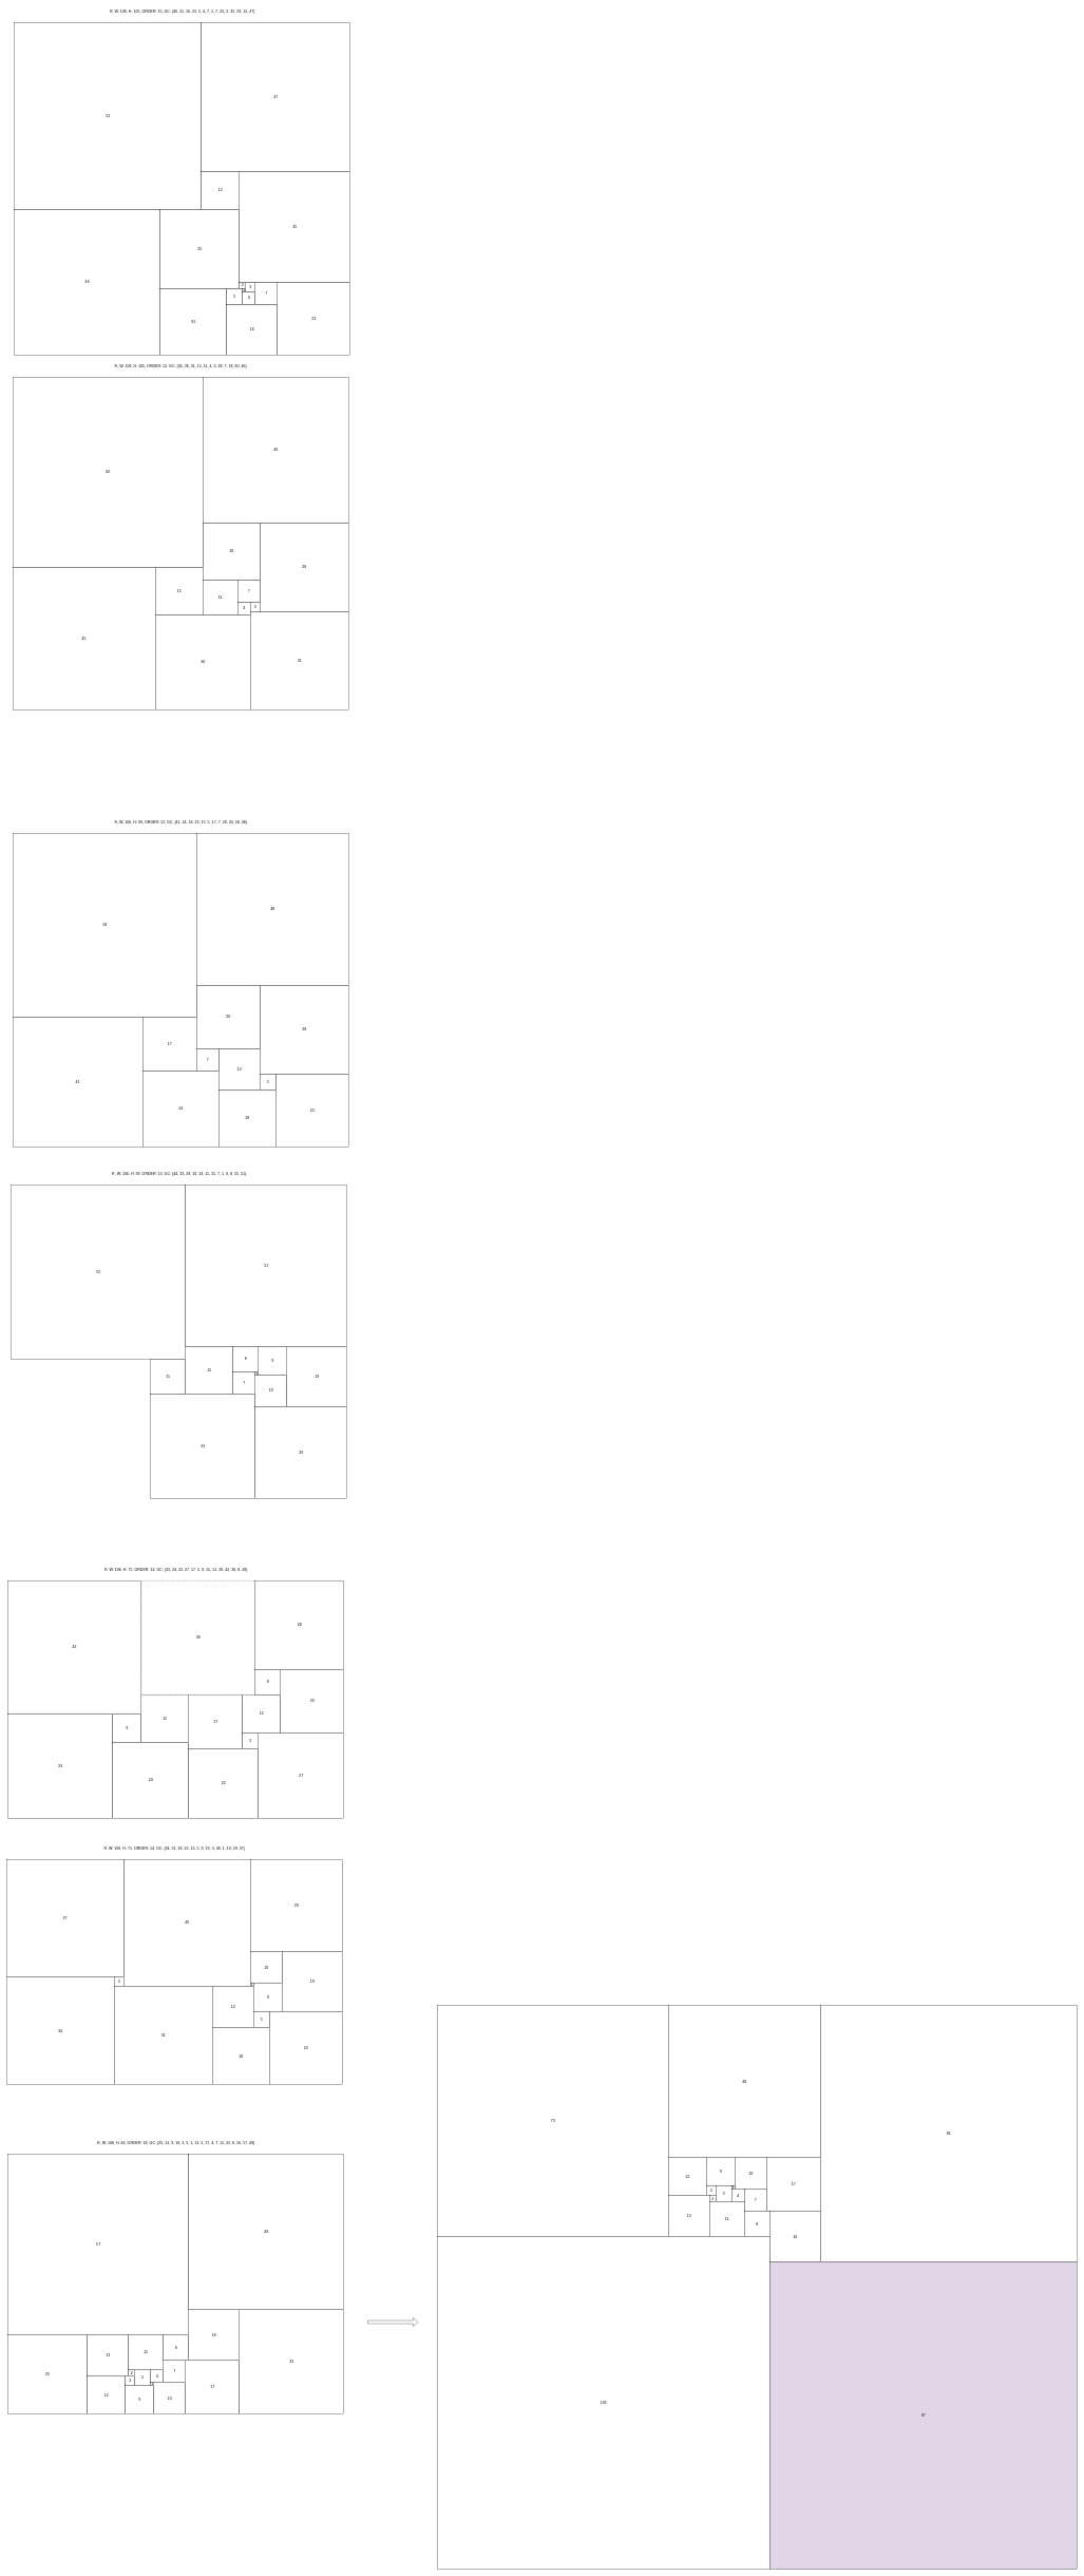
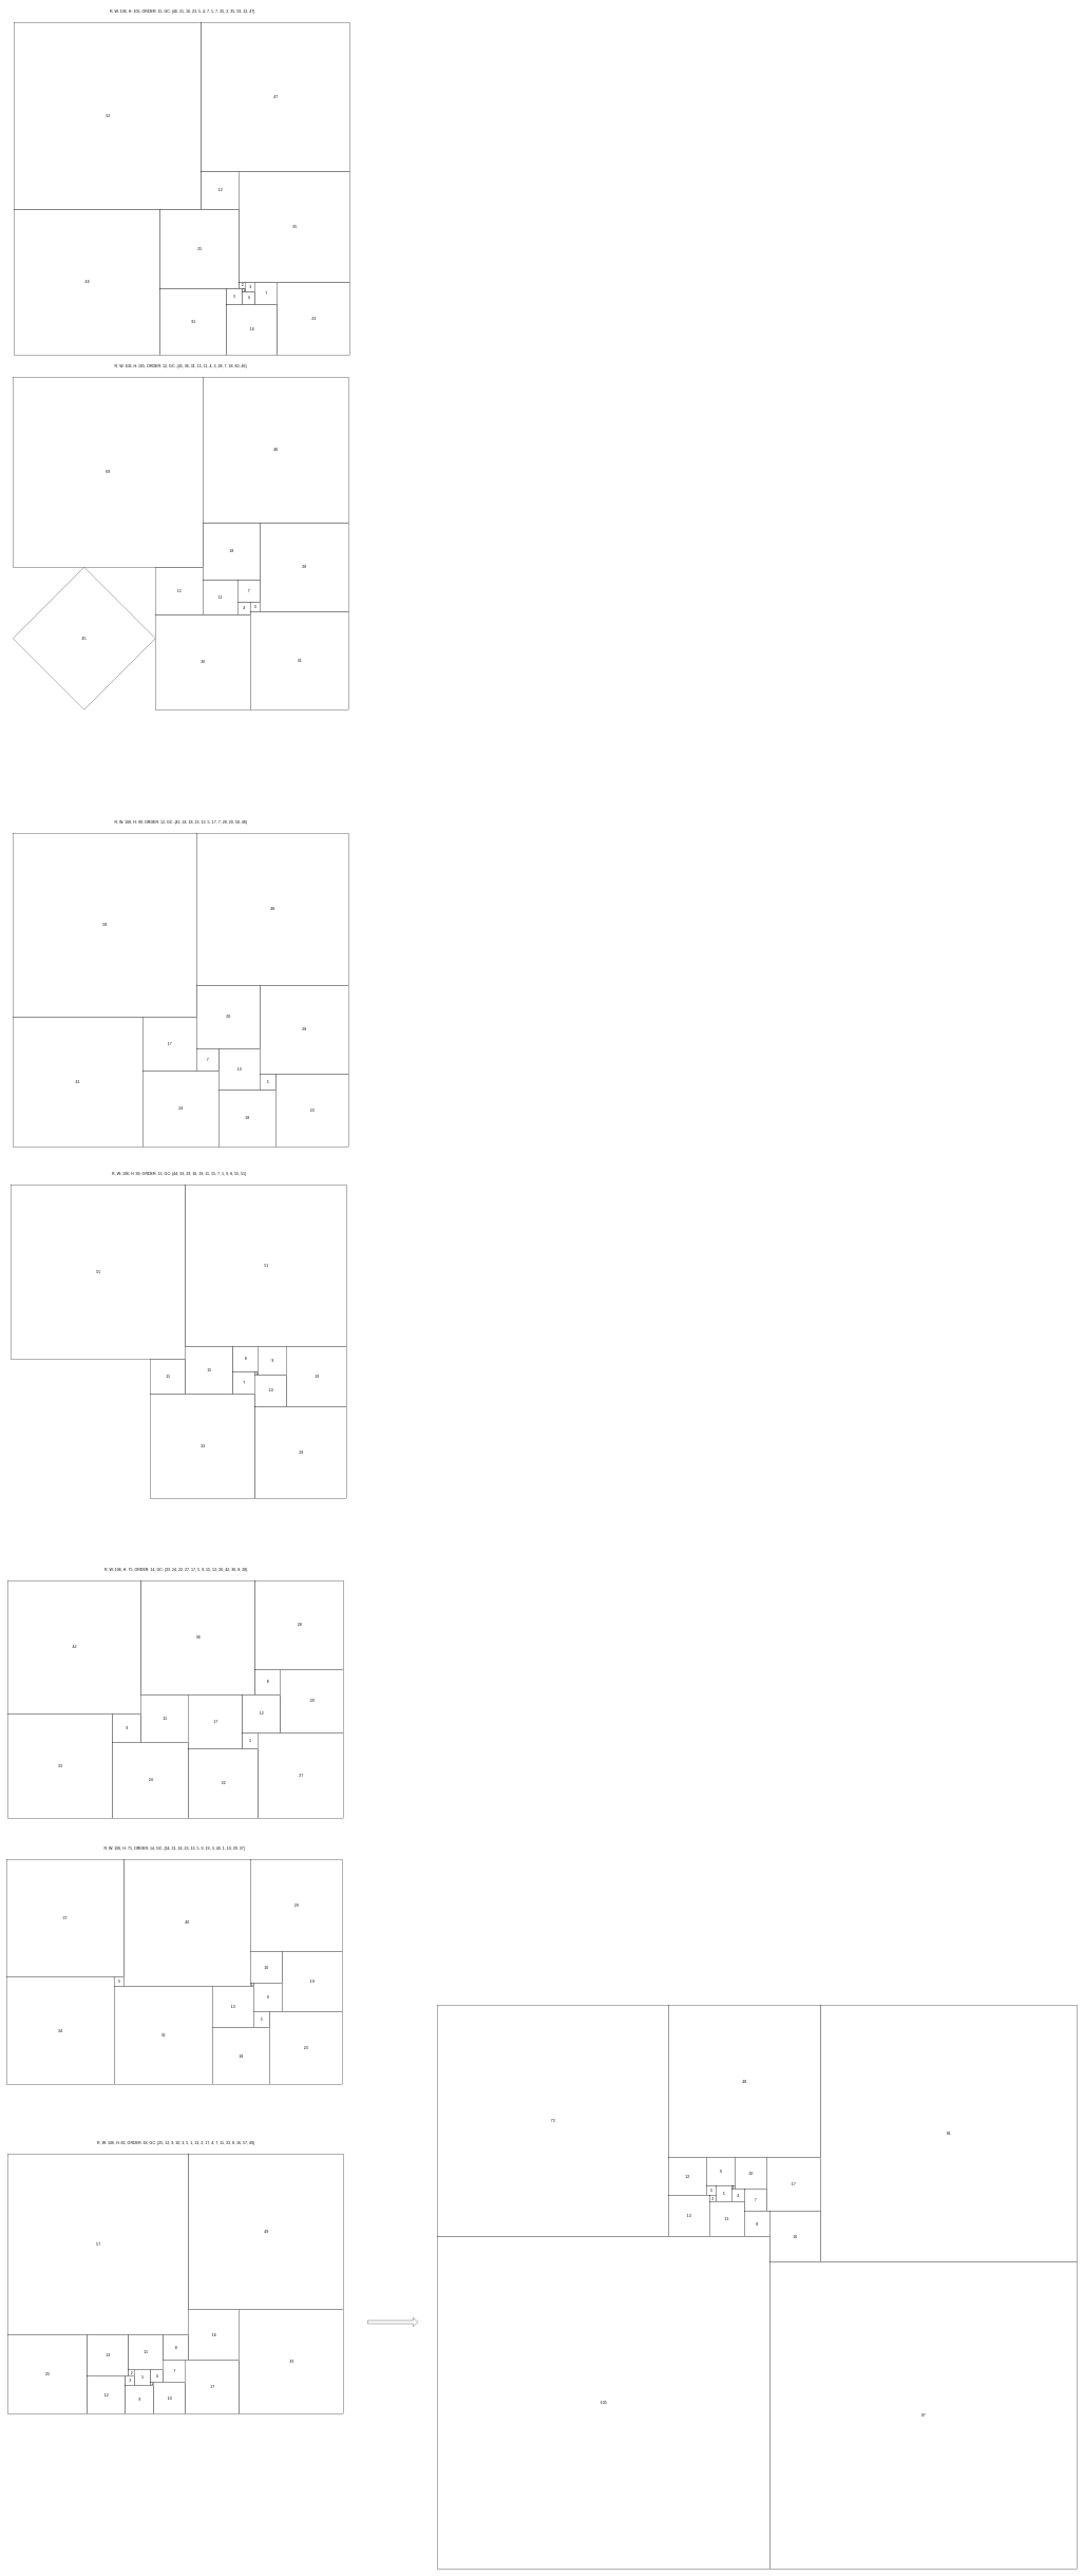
- <mxCell id="56" value="60" style="rounded=0;whiteSpace=wrap;html=1;" parent="45" vertex="1"><mxGeometry width="600" height="600" as="geometry" /></mxCell>
+ <mxCell id="56" value="69" style="rounded=0;whiteSpace=wrap;html=1;" parent="45" vertex="1"><mxGeometry width="600" height="600" as="geometry" /></mxCell>
- <mxCell id="46" value="45" style="rounded=0;whiteSpace=wrap;html=1;" parent="45" vertex="1"><mxGeometry y="600" width="450" height="450" as="geometry" /></mxCell>
+ <mxCell id="46" value="45" style="rhombus;whiteSpace=wrap;html=1;" parent="45" vertex="1"><mxGeometry y="600" width="450" height="450" as="geometry" /></mxCell>
- <mxCell id="96" value="36" style="rounded=0;whiteSpace=wrap;html=1;dashed=1;" parent="84" vertex="1"><mxGeometry x="420" width="360" height="360" as="geometry" /></mxCell>
+ <mxCell id="96" value="36" style="rounded=0;whiteSpace=wrap;html=1;" parent="84" vertex="1"><mxGeometry x="420" width="360" height="360" as="geometry" /></mxCell>
- <mxCell id="26" value="97" style="rounded=0;whiteSpace=wrap;html=1;aspect=fixed;fillColor=#e1d5e7;" vertex="1" parent="1"><mxGeometry x="2430" y="7140" width="970" height="970" as="geometry" /></mxCell>
+ <mxCell id="26" value="97" style="rounded=0;whiteSpace=wrap;html=1;aspect=fixed;" vertex="1" parent="1"><mxGeometry x="2430" y="7140" width="970" height="970" as="geometry" /></mxCell>
